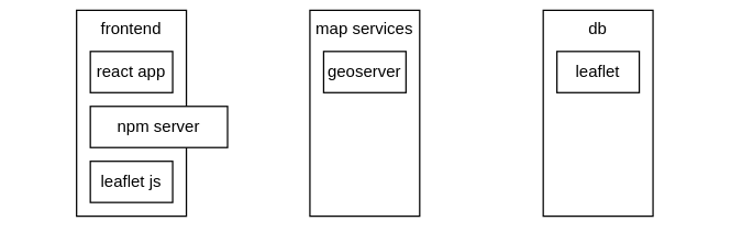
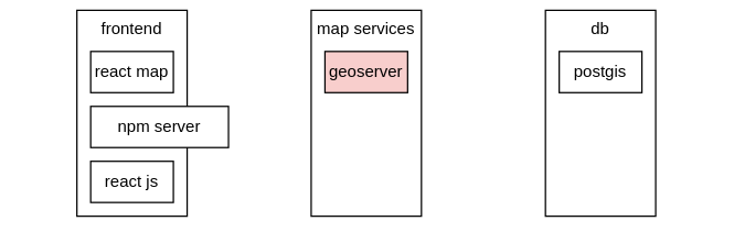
- <mxCell id="6" value="react app" style="rounded=0;whiteSpace=wrap;html=1;" vertex="1" parent="1"><mxGeometry x="65" y="20" width="60" height="30" as="geometry" /></mxCell>
+ <mxCell id="6" value="react map" style="rounded=0;whiteSpace=wrap;html=1;" vertex="1" parent="1"><mxGeometry x="65" y="20" width="60" height="30" as="geometry" /></mxCell>
- <mxCell id="9" value="geoserver" style="rounded=0;whiteSpace=wrap;html=1;" vertex="1" parent="1"><mxGeometry x="235" y="20" width="60" height="30" as="geometry" /></mxCell>
+ <mxCell id="9" value="geoserver" style="rounded=0;whiteSpace=wrap;html=1;fillColor=#f8cecc;" vertex="1" parent="1"><mxGeometry x="235" y="20" width="60" height="30" as="geometry" /></mxCell>
- <mxCell id="10" value="leaflet" style="rounded=0;whiteSpace=wrap;html=1;" vertex="1" parent="1"><mxGeometry x="405" y="20" width="60" height="30" as="geometry" /></mxCell>
+ <mxCell id="10" value="postgis" style="rounded=0;whiteSpace=wrap;html=1;" vertex="1" parent="1"><mxGeometry x="405" y="20" width="60" height="30" as="geometry" /></mxCell>
- <mxCell id="8" value="leaflet js" style="rounded=0;whiteSpace=wrap;html=1;" vertex="1" parent="1"><mxGeometry x="65" y="100" width="60" height="30" as="geometry" /></mxCell>
+ <mxCell id="8" value="react js" style="rounded=0;whiteSpace=wrap;html=1;" vertex="1" parent="1"><mxGeometry x="65" y="100" width="60" height="30" as="geometry" /></mxCell>
